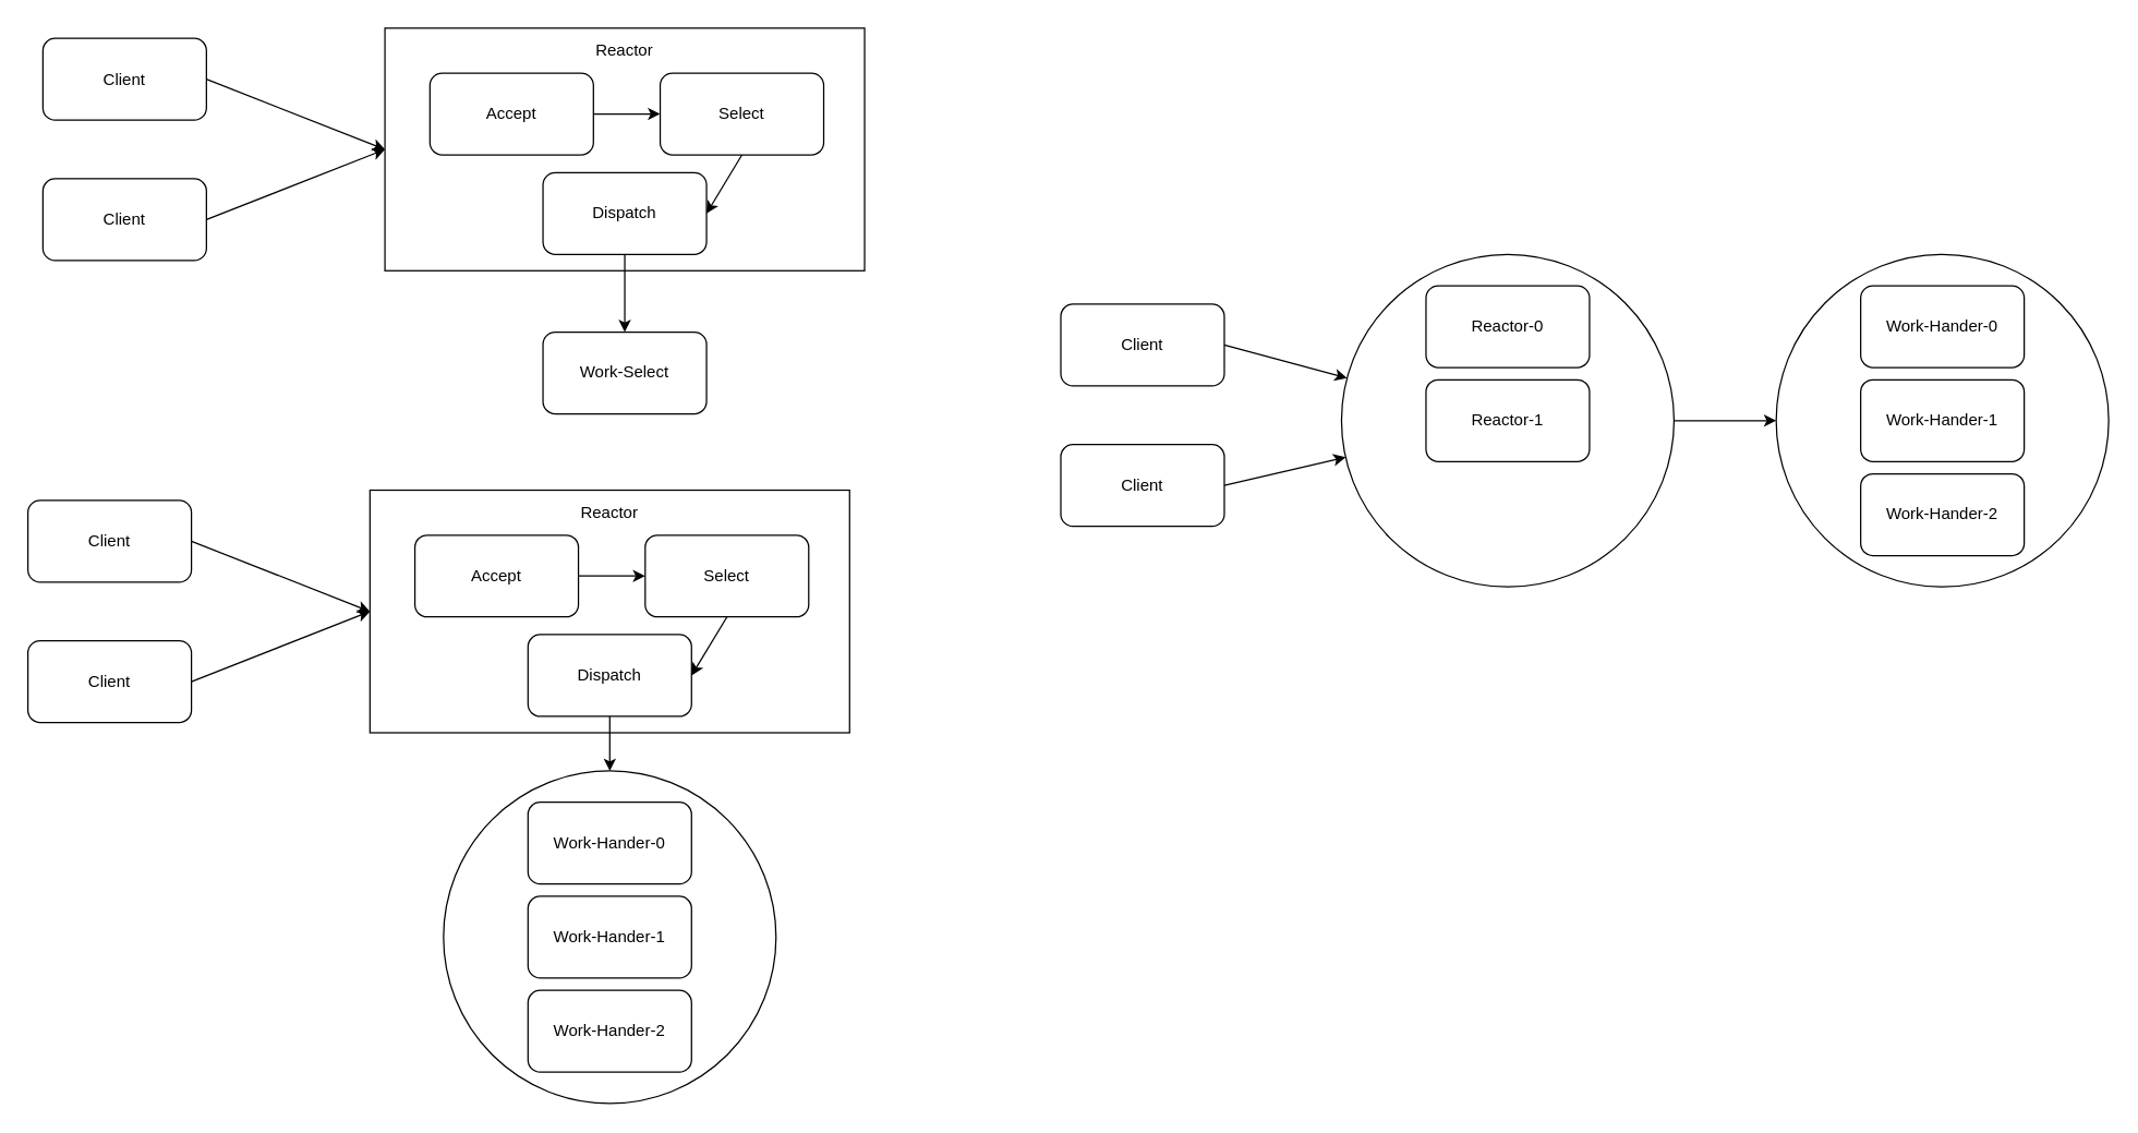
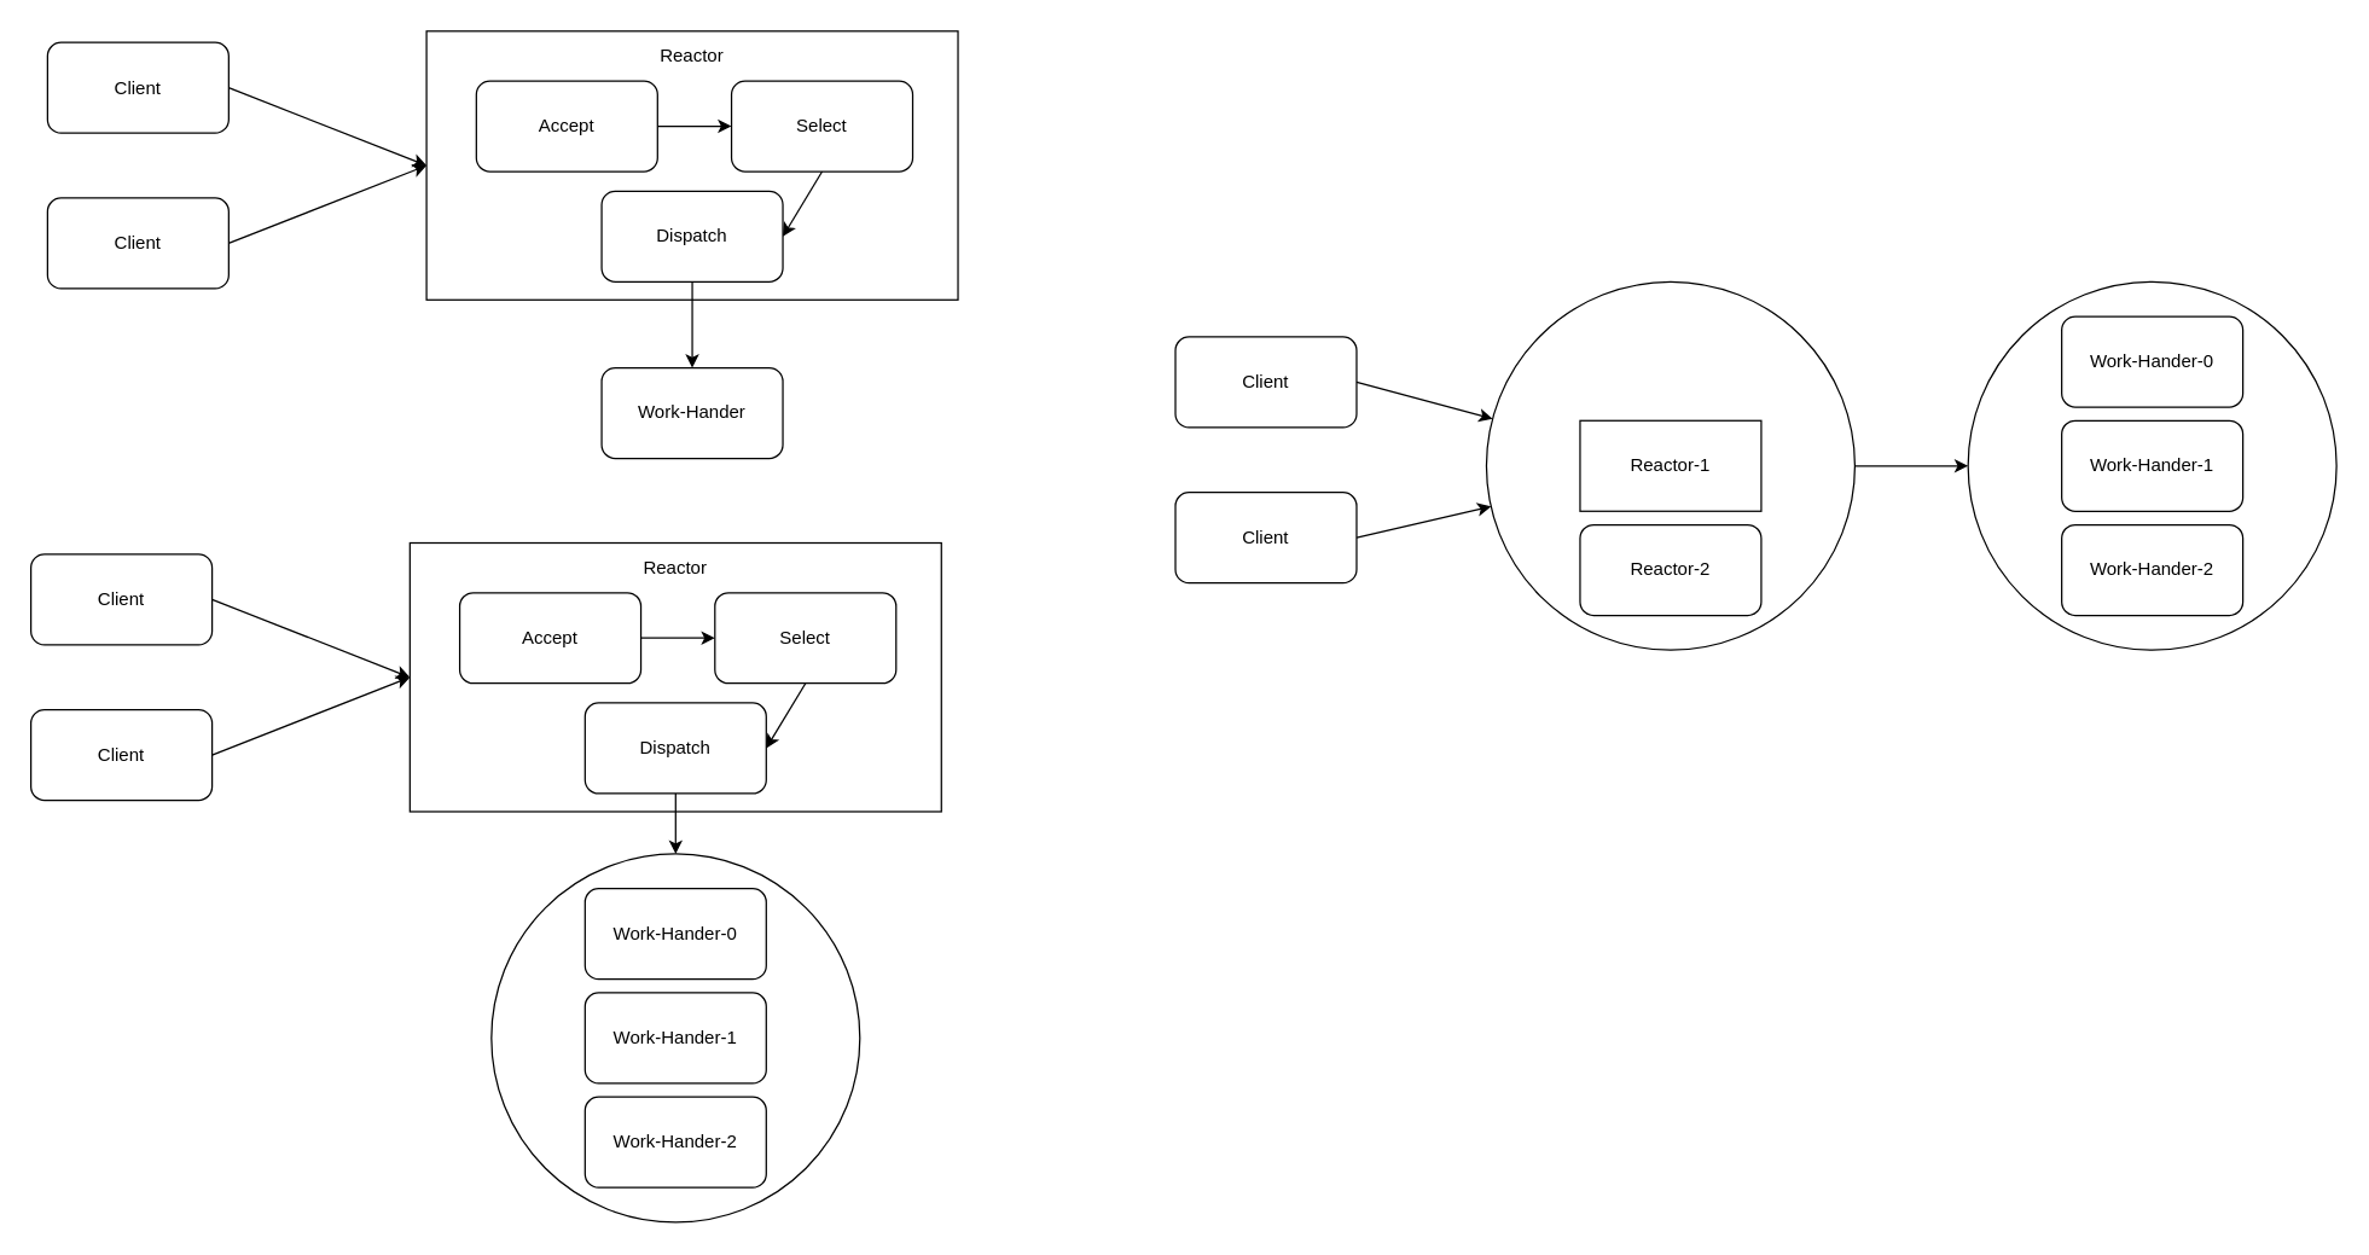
- <mxCell id="41" value="Reactor-0" style="rounded=1;whiteSpace=wrap;html=1;" vertex="1" parent="39"><mxGeometry x="62" y="23" width="120" height="60" as="geometry" /></mxCell>
- <mxCell id="13" value="Work-Select" style="rounded=1;whiteSpace=wrap;html=1;" vertex="1" parent="1"><mxGeometry x="398" y="243" width="120" height="60" as="geometry" /></mxCell>
+ <mxCell id="13" value="Work-Hander" style="rounded=1;whiteSpace=wrap;html=1;" vertex="1" parent="1"><mxGeometry x="398" y="243" width="120" height="60" as="geometry" /></mxCell>
- <mxCell id="42" value="Reactor-1" style="rounded=1;whiteSpace=wrap;html=1;" vertex="1" parent="39"><mxGeometry x="62" y="92" width="120" height="60" as="geometry" /></mxCell>
+ <mxCell id="42" value="Reactor-1" style="whiteSpace=wrap;html=1;rounded=0;" vertex="1" parent="39"><mxGeometry x="62" y="92" width="120" height="60" as="geometry" /></mxCell>
+ <mxCell id="43" value="Reactor-2" style="rounded=1;whiteSpace=wrap;html=1;" vertex="1" parent="39"><mxGeometry x="62" y="161" width="120" height="60" as="geometry" /></mxCell>
